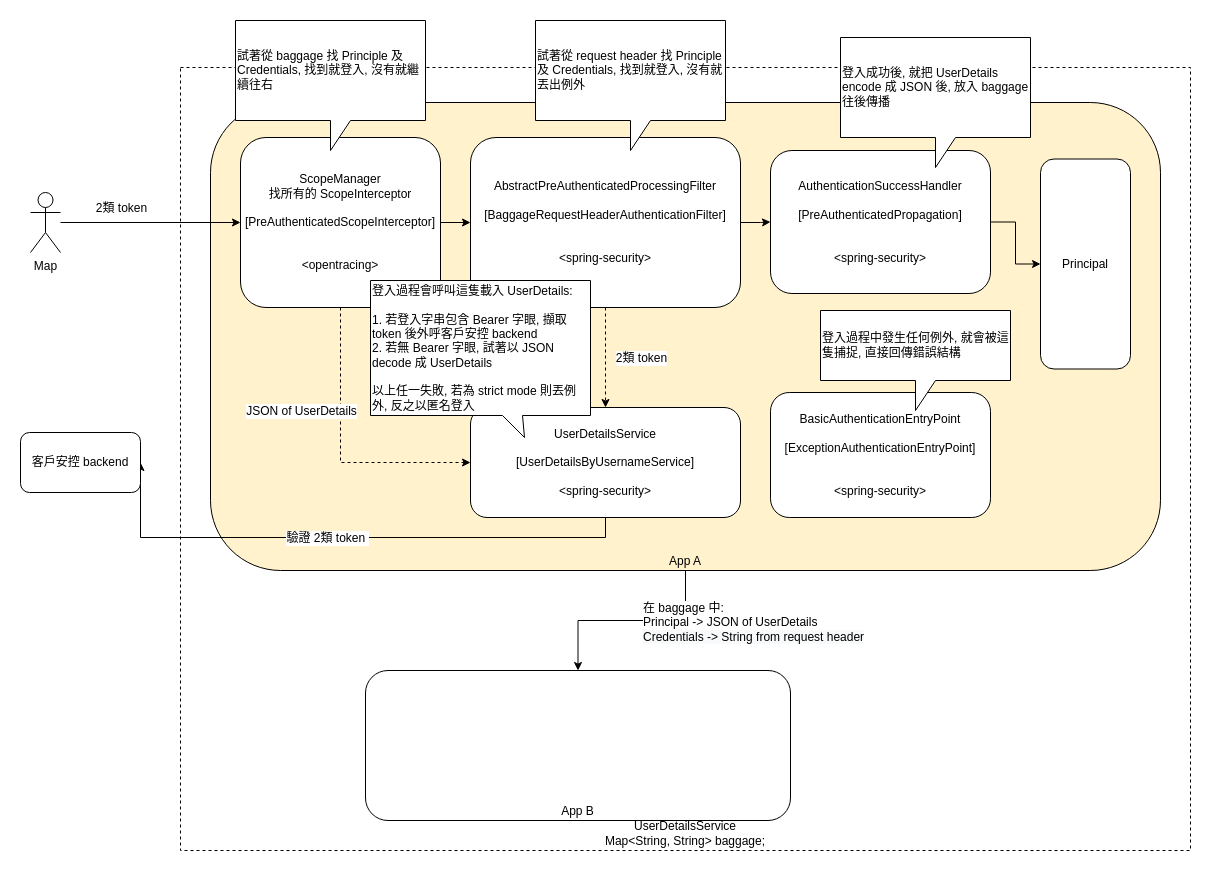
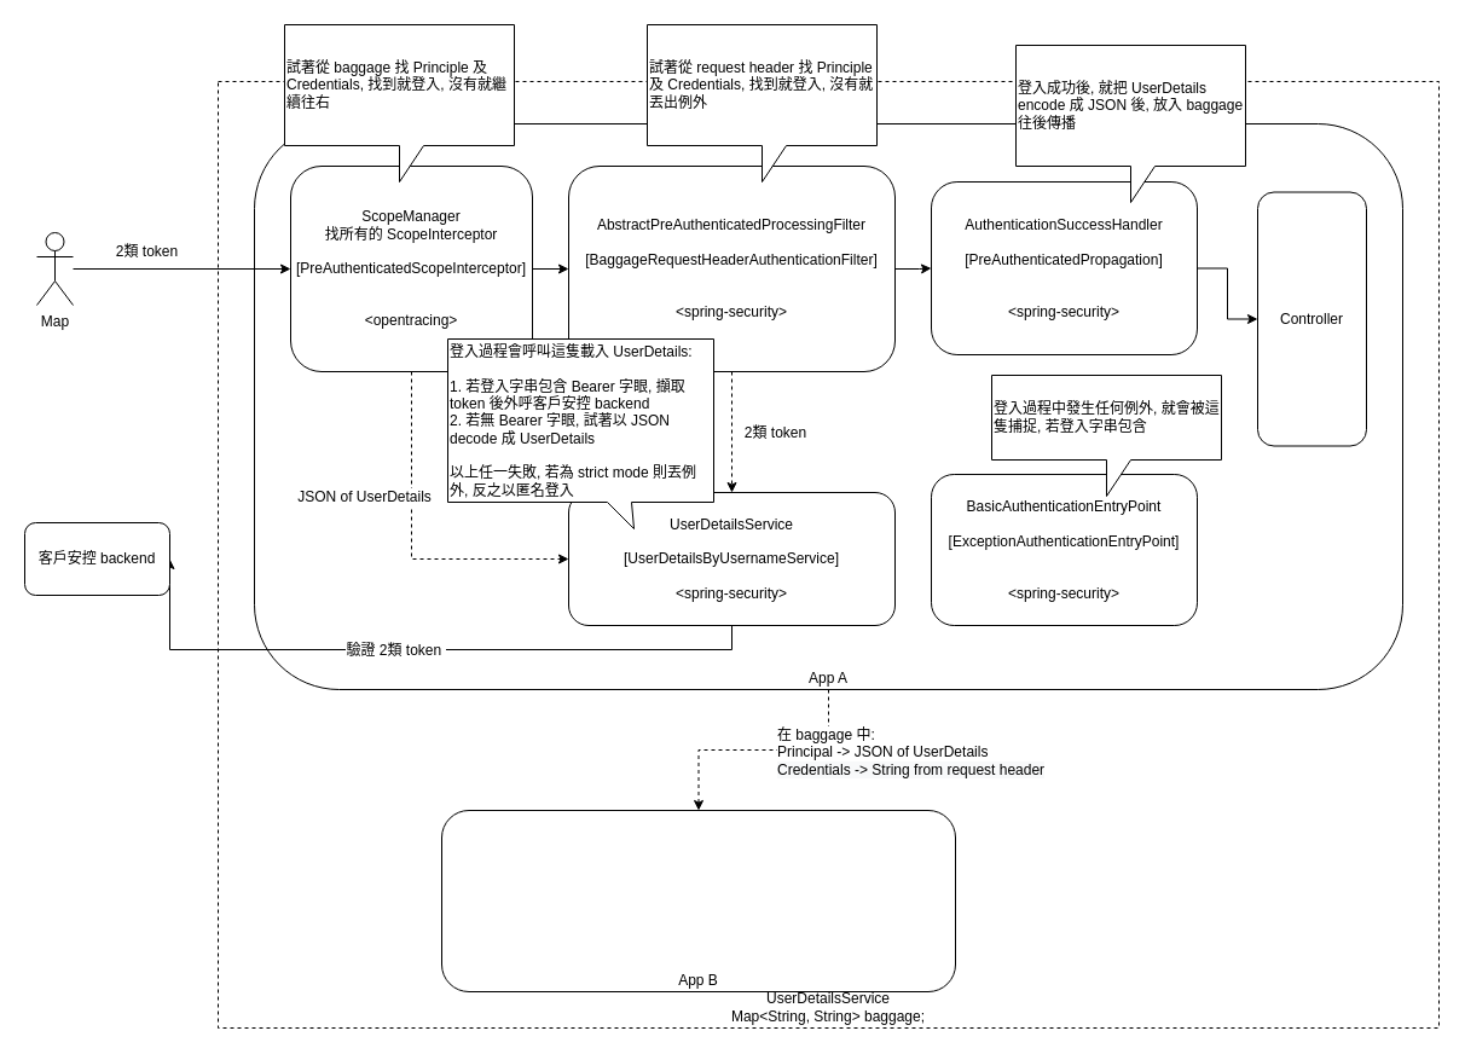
- <mxCell id="21" value="Principal" style="rounded=1;whiteSpace=wrap;html=1;" parent="1" vertex="1"><mxGeometry x="1040" y="158.5" width="90" height="210" as="geometry" /></mxCell>
+ <mxCell id="21" value="Controller" style="rounded=1;whiteSpace=wrap;html=1;" parent="1" vertex="1"><mxGeometry x="1040" y="158.5" width="90" height="210" as="geometry" /></mxCell>
- <mxCell id="5" value="App A" style="rounded=1;whiteSpace=wrap;html=1;verticalAlign=bottom;fillColor=#fff2cc;" parent="1" vertex="1"><mxGeometry x="210" y="102" width="950" height="468" as="geometry" /></mxCell>
+ <mxCell id="5" value="App A" style="rounded=1;whiteSpace=wrap;html=1;verticalAlign=bottom;" parent="1" vertex="1"><mxGeometry x="210" y="102" width="950" height="468" as="geometry" /></mxCell>
- <mxCell id="30" value="登入過程中發生任何例外, 就會被這隻捕捉, 直接回傳錯誤結構" style="shape=callout;whiteSpace=wrap;html=1;perimeter=calloutPerimeter;rounded=0;align=left;position2=0.5;" parent="1" vertex="1"><mxGeometry x="820" y="310" width="190" height="100" as="geometry" /></mxCell>
+ <mxCell id="30" value="登入過程中發生任何例外, 就會被這隻捕捉, 若登入字串包含" style="shape=callout;whiteSpace=wrap;html=1;perimeter=calloutPerimeter;rounded=0;align=left;position2=0.5;" parent="1" vertex="1"><mxGeometry x="820" y="310" width="190" height="100" as="geometry" /></mxCell>
- <mxCell id="3" style="edgeStyle=orthogonalEdgeStyle;rounded=0;orthogonalLoop=1;jettySize=auto;html=1;" parent="1" source="5" target="13" edge="1"><mxGeometry relative="1" as="geometry" /></mxCell>
+ <mxCell id="3" style="edgeStyle=orthogonalEdgeStyle;rounded=0;orthogonalLoop=1;jettySize=auto;html=1;dashed=1;" parent="1" source="5" target="13" edge="1"><mxGeometry relative="1" as="geometry" /></mxCell>
